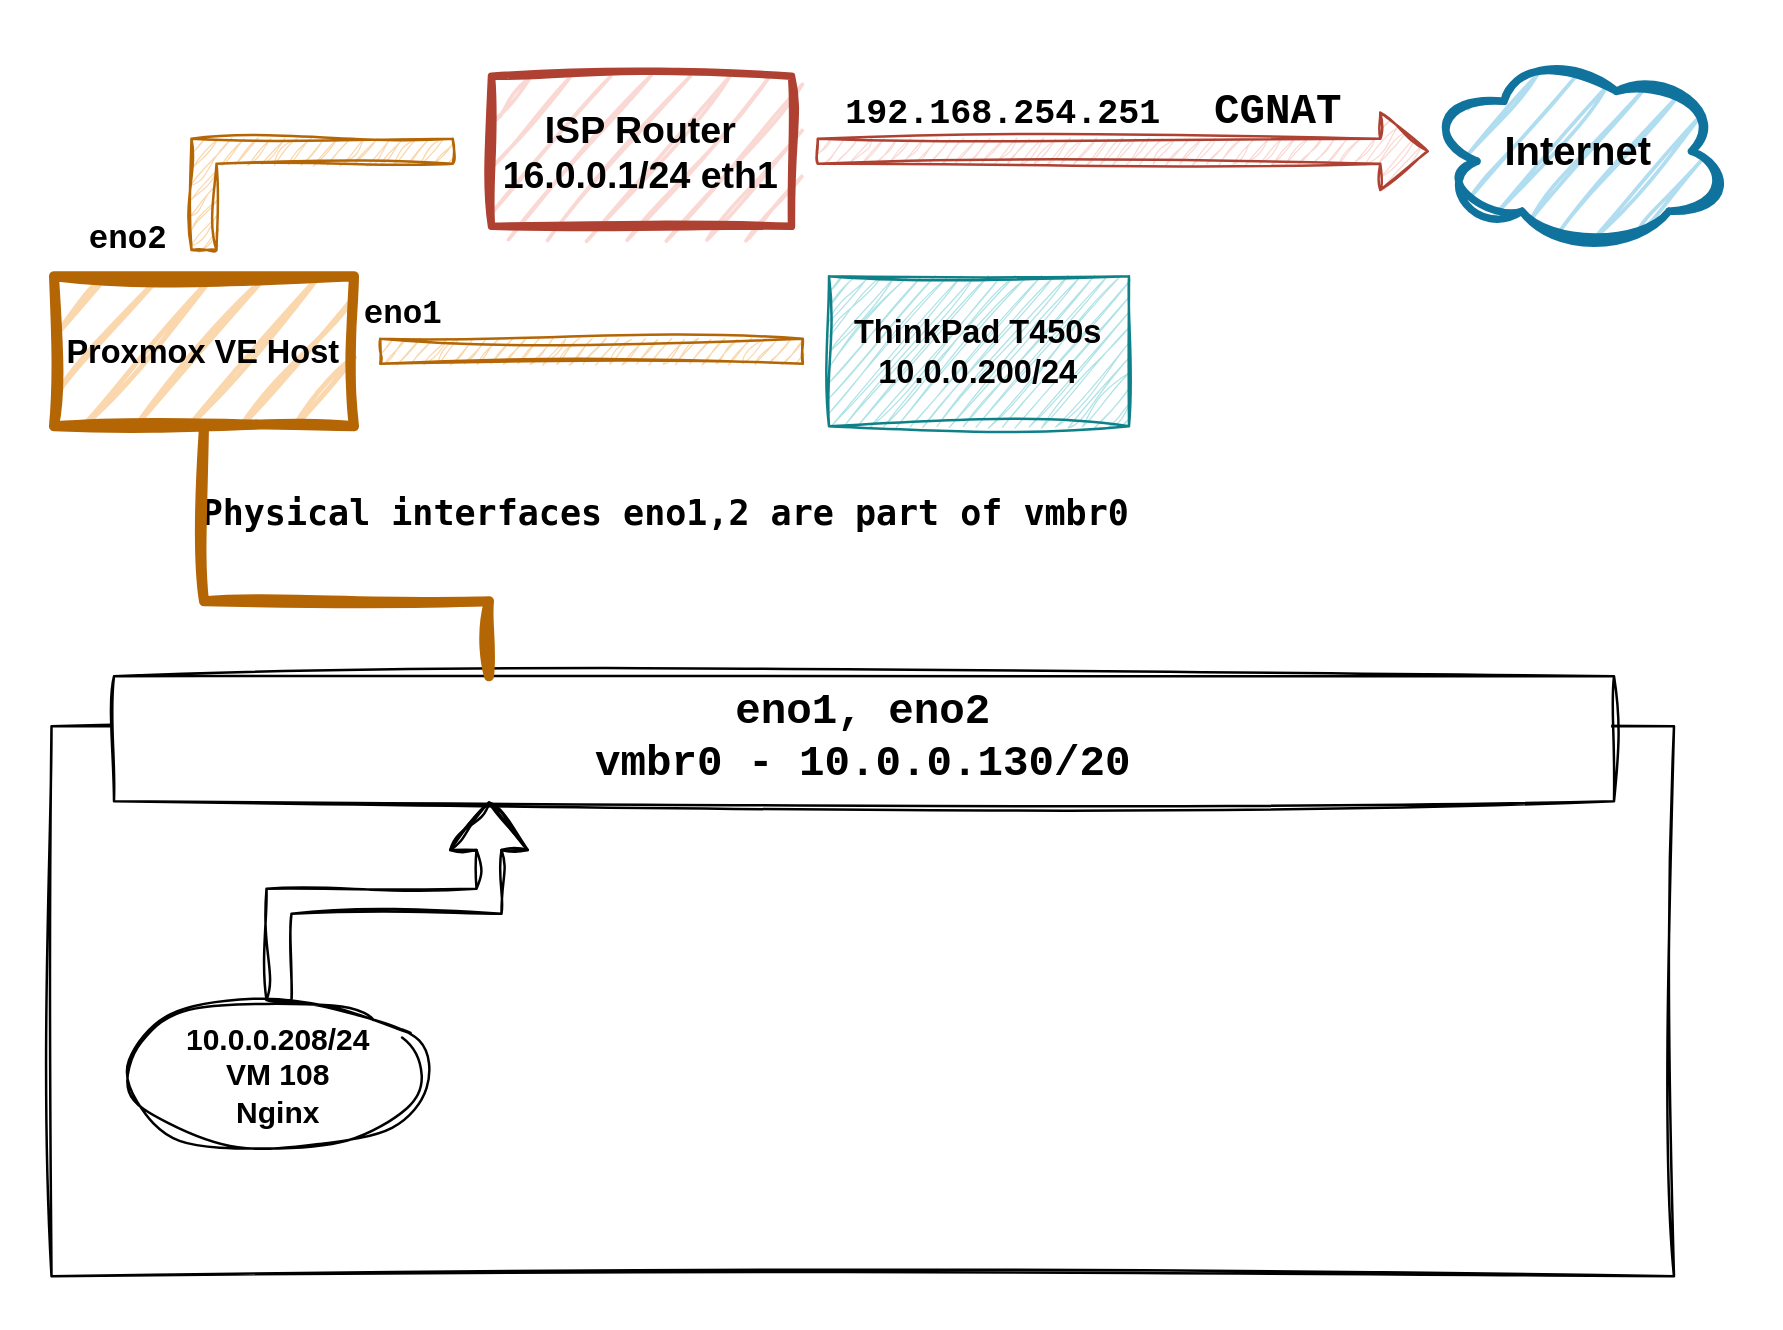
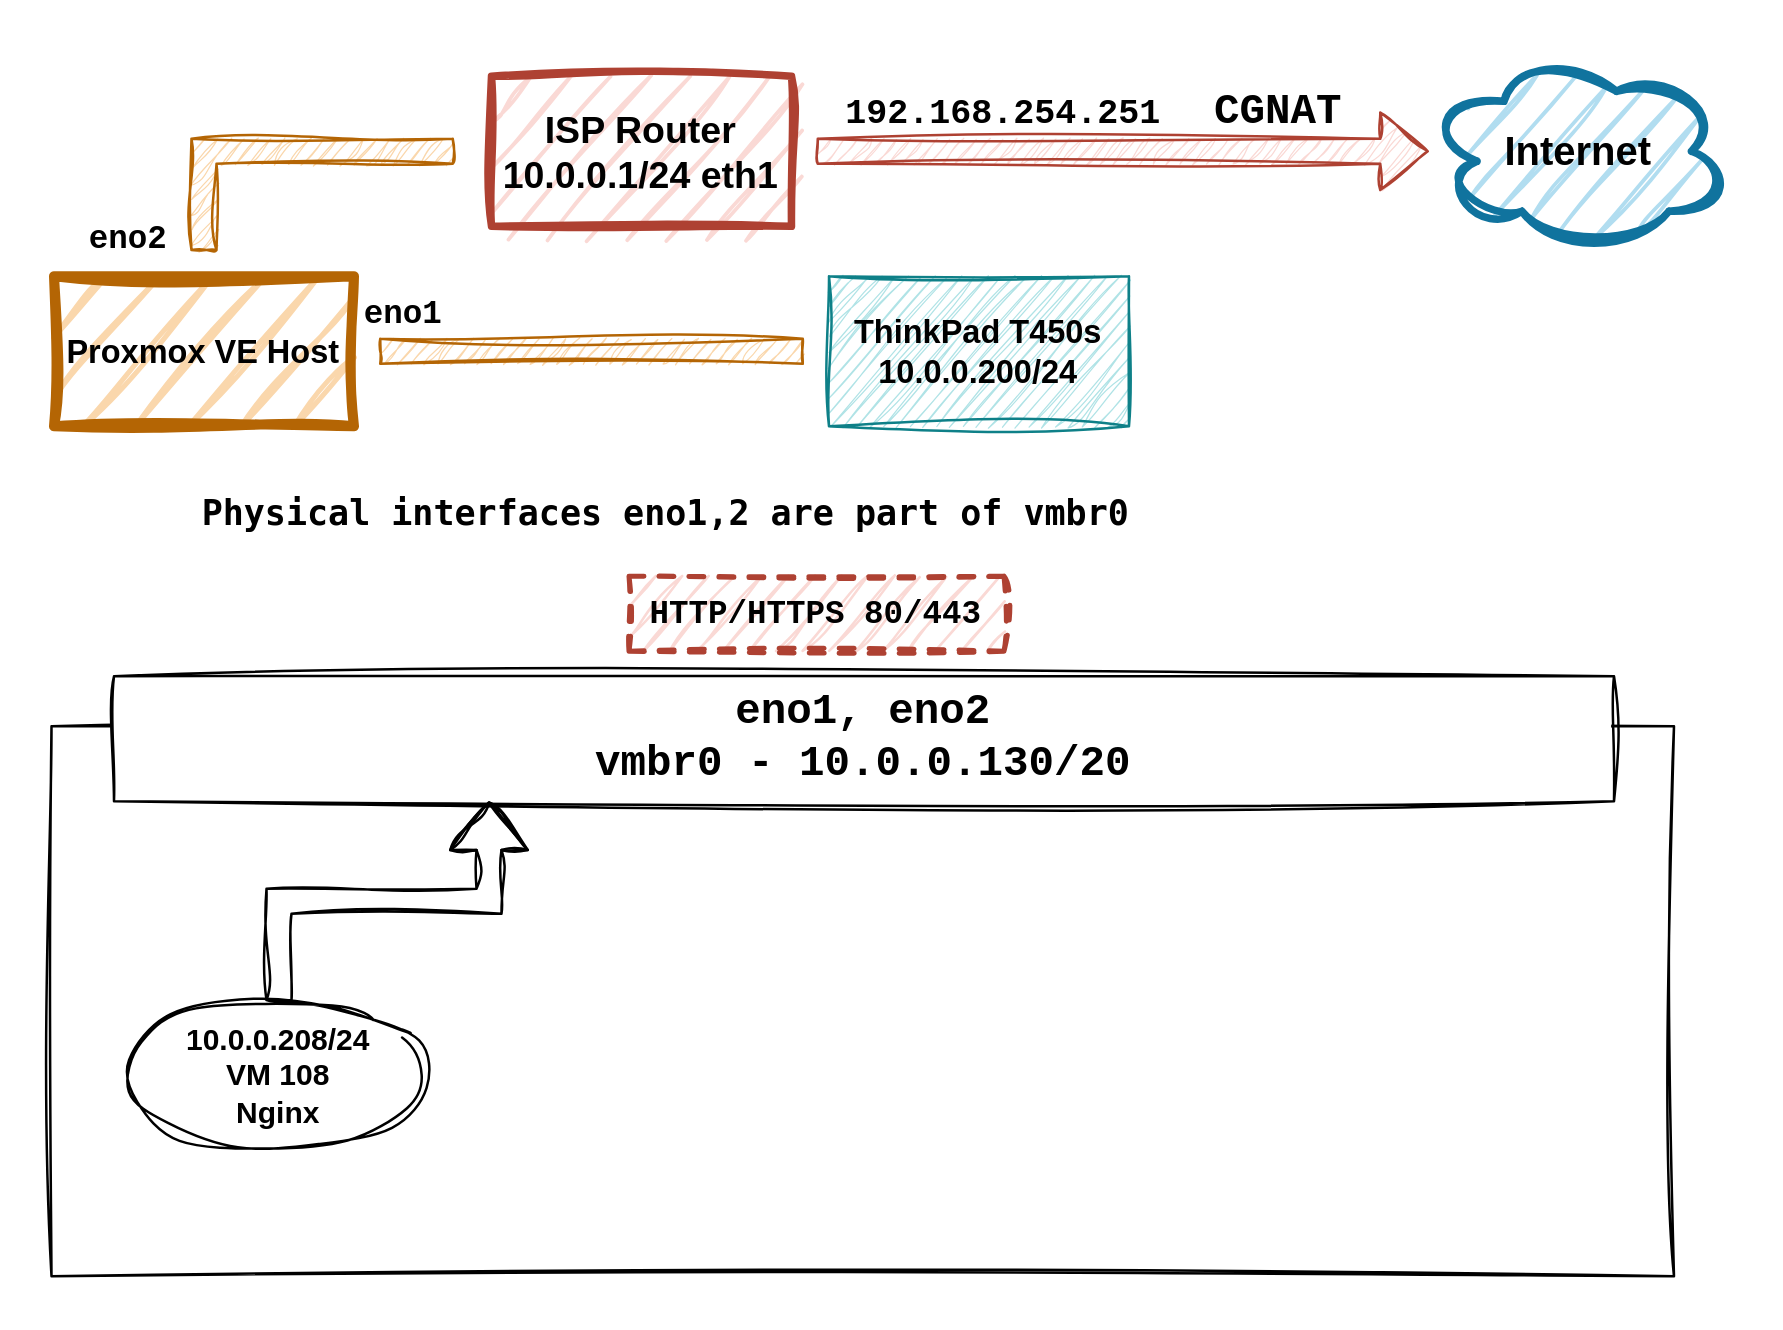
- <mxCell id="7" value="&lt;b&gt;&lt;font style=&quot;font-size: 15px;&quot;&gt;ISP Router&lt;/font&gt;&lt;/b&gt;&lt;div&gt;&lt;b&gt;&lt;font style=&quot;font-size: 15px;&quot;&gt;16.0.0.1/24 eth1&lt;/font&gt;&lt;/b&gt;&lt;/div&gt;" style="rounded=0;whiteSpace=wrap;html=1;fillColor=light-dark(#FAD9D5,#6C3B33);strokeColor=light-dark(#AE4132,#EC5247);strokeWidth=3;sketch=1;curveFitting=1;jiggle=2;" vertex="1" parent="1"><mxGeometry x="196" y="30" width="120" height="60" as="geometry" /></mxCell>
+ <mxCell id="7" value="&lt;b&gt;&lt;font style=&quot;font-size: 15px;&quot;&gt;ISP Router&lt;/font&gt;&lt;/b&gt;&lt;div&gt;&lt;b&gt;&lt;font style=&quot;font-size: 15px;&quot;&gt;10.0.0.1/24 eth1&lt;/font&gt;&lt;/b&gt;&lt;/div&gt;" style="rounded=0;whiteSpace=wrap;html=1;fillColor=light-dark(#FAD9D5,#6C3B33);strokeColor=light-dark(#AE4132,#EC5247);strokeWidth=3;sketch=1;curveFitting=1;jiggle=2;" vertex="1" parent="1"><mxGeometry x="196" y="30" width="120" height="60" as="geometry" /></mxCell>
- <mxCell id="15" value="" style="endArrow=none;html=1;rounded=0;entryX=0.5;entryY=1;entryDx=0;entryDy=0;strokeWidth=4;fillColor=#fad7ac;strokeColor=light-dark(#B46504,#C98021);exitX=0.25;exitY=0;exitDx=0;exitDy=0;sketch=1;curveFitting=1;jiggle=2;" edge="1" parent="1" source="9" target="3"><mxGeometry width="50" height="50" relative="1" as="geometry"><mxPoint x="81" y="236" as="sourcePoint" /><mxPoint x="361" y="320" as="targetPoint" /><Array as="points"><mxPoint x="195" y="240" /><mxPoint x="81" y="240" /></Array></mxGeometry></mxCell>
+ <mxCell id="17" value="&lt;b&gt;&lt;font style=&quot;font-size: 13px;&quot; face=&quot;Courier New&quot;&gt;HTTP/HTTPS 80/443&lt;/font&gt;&lt;/b&gt;" style="text;html=1;align=center;verticalAlign=middle;whiteSpace=wrap;rounded=0;fillColor=light-dark(#FAD9D5,#6C3B33);strokeColor=light-dark(#AE4132,#EC5247);perimeterSpacing=0;dashed=1;strokeWidth=2;sketch=1;curveFitting=1;jiggle=2;" vertex="1" parent="1"><mxGeometry x="251" y="230" width="150" height="30" as="geometry" /></mxCell>
